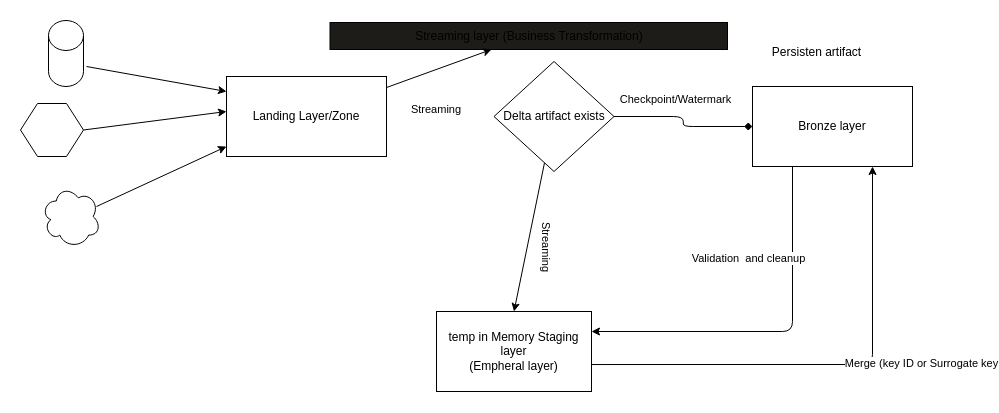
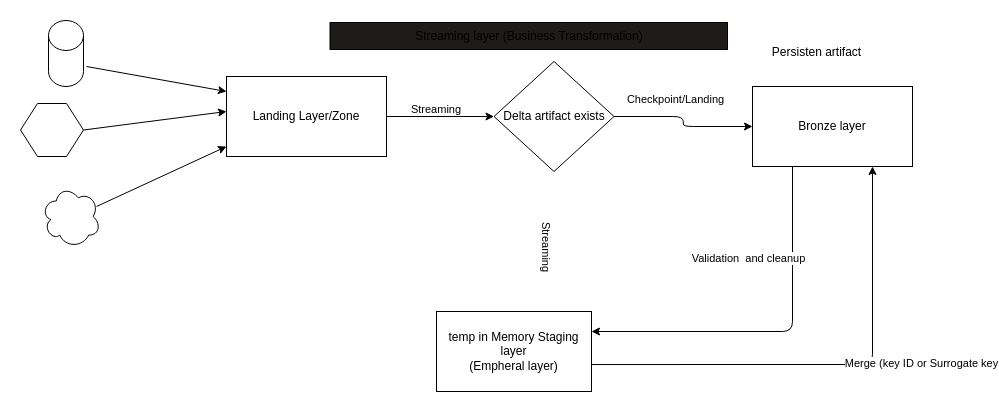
- <mxCell id="3" style="edgeStyle=none;html=1;" parent="1" source="4" target="2" edge="1"><mxGeometry relative="1" as="geometry" /></mxCell>
+ <mxCell id="3" style="edgeStyle=none;html=1;" parent="1" source="4" target="10" edge="1"><mxGeometry relative="1" as="geometry" /></mxCell>
- <mxCell id="20" value="&lt;font style=&quot;font-size: 11px;&quot;&gt;Checkpoint/Watermark&lt;/font&gt;" style="text;html=1;align=center;verticalAlign=middle;resizable=0;points=[];autosize=1;strokeColor=none;fillColor=none;" vertex="1" parent="1"><mxGeometry x="610" y="86" width="129" height="26" as="geometry" /></mxCell>
+ <mxCell id="20" value="&lt;font style=&quot;font-size: 11px;&quot;&gt;Checkpoint/Landing&lt;/font&gt;" style="text;html=1;align=center;verticalAlign=middle;resizable=0;points=[];autosize=1;strokeColor=none;fillColor=none;" vertex="1" parent="1"><mxGeometry x="610" y="86" width="129" height="26" as="geometry" /></mxCell>
- <mxCell id="9" style="edgeStyle=orthogonalEdgeStyle;html=1;entryX=0;entryY=0.5;entryDx=0;entryDy=0;endArrow=diamond;" parent="1" source="10" target="7" edge="1"><mxGeometry relative="1" as="geometry" /></mxCell>
+ <mxCell id="9" style="edgeStyle=orthogonalEdgeStyle;html=1;entryX=0;entryY=0.5;entryDx=0;entryDy=0;" parent="1" source="10" target="7" edge="1"><mxGeometry relative="1" as="geometry" /></mxCell>
- <mxCell id="8" style="edgeStyle=none;html=1;entryX=0.5;entryY=0;entryDx=0;entryDy=0;" parent="1" source="10" target="12" edge="1"><mxGeometry relative="1" as="geometry" /></mxCell>
